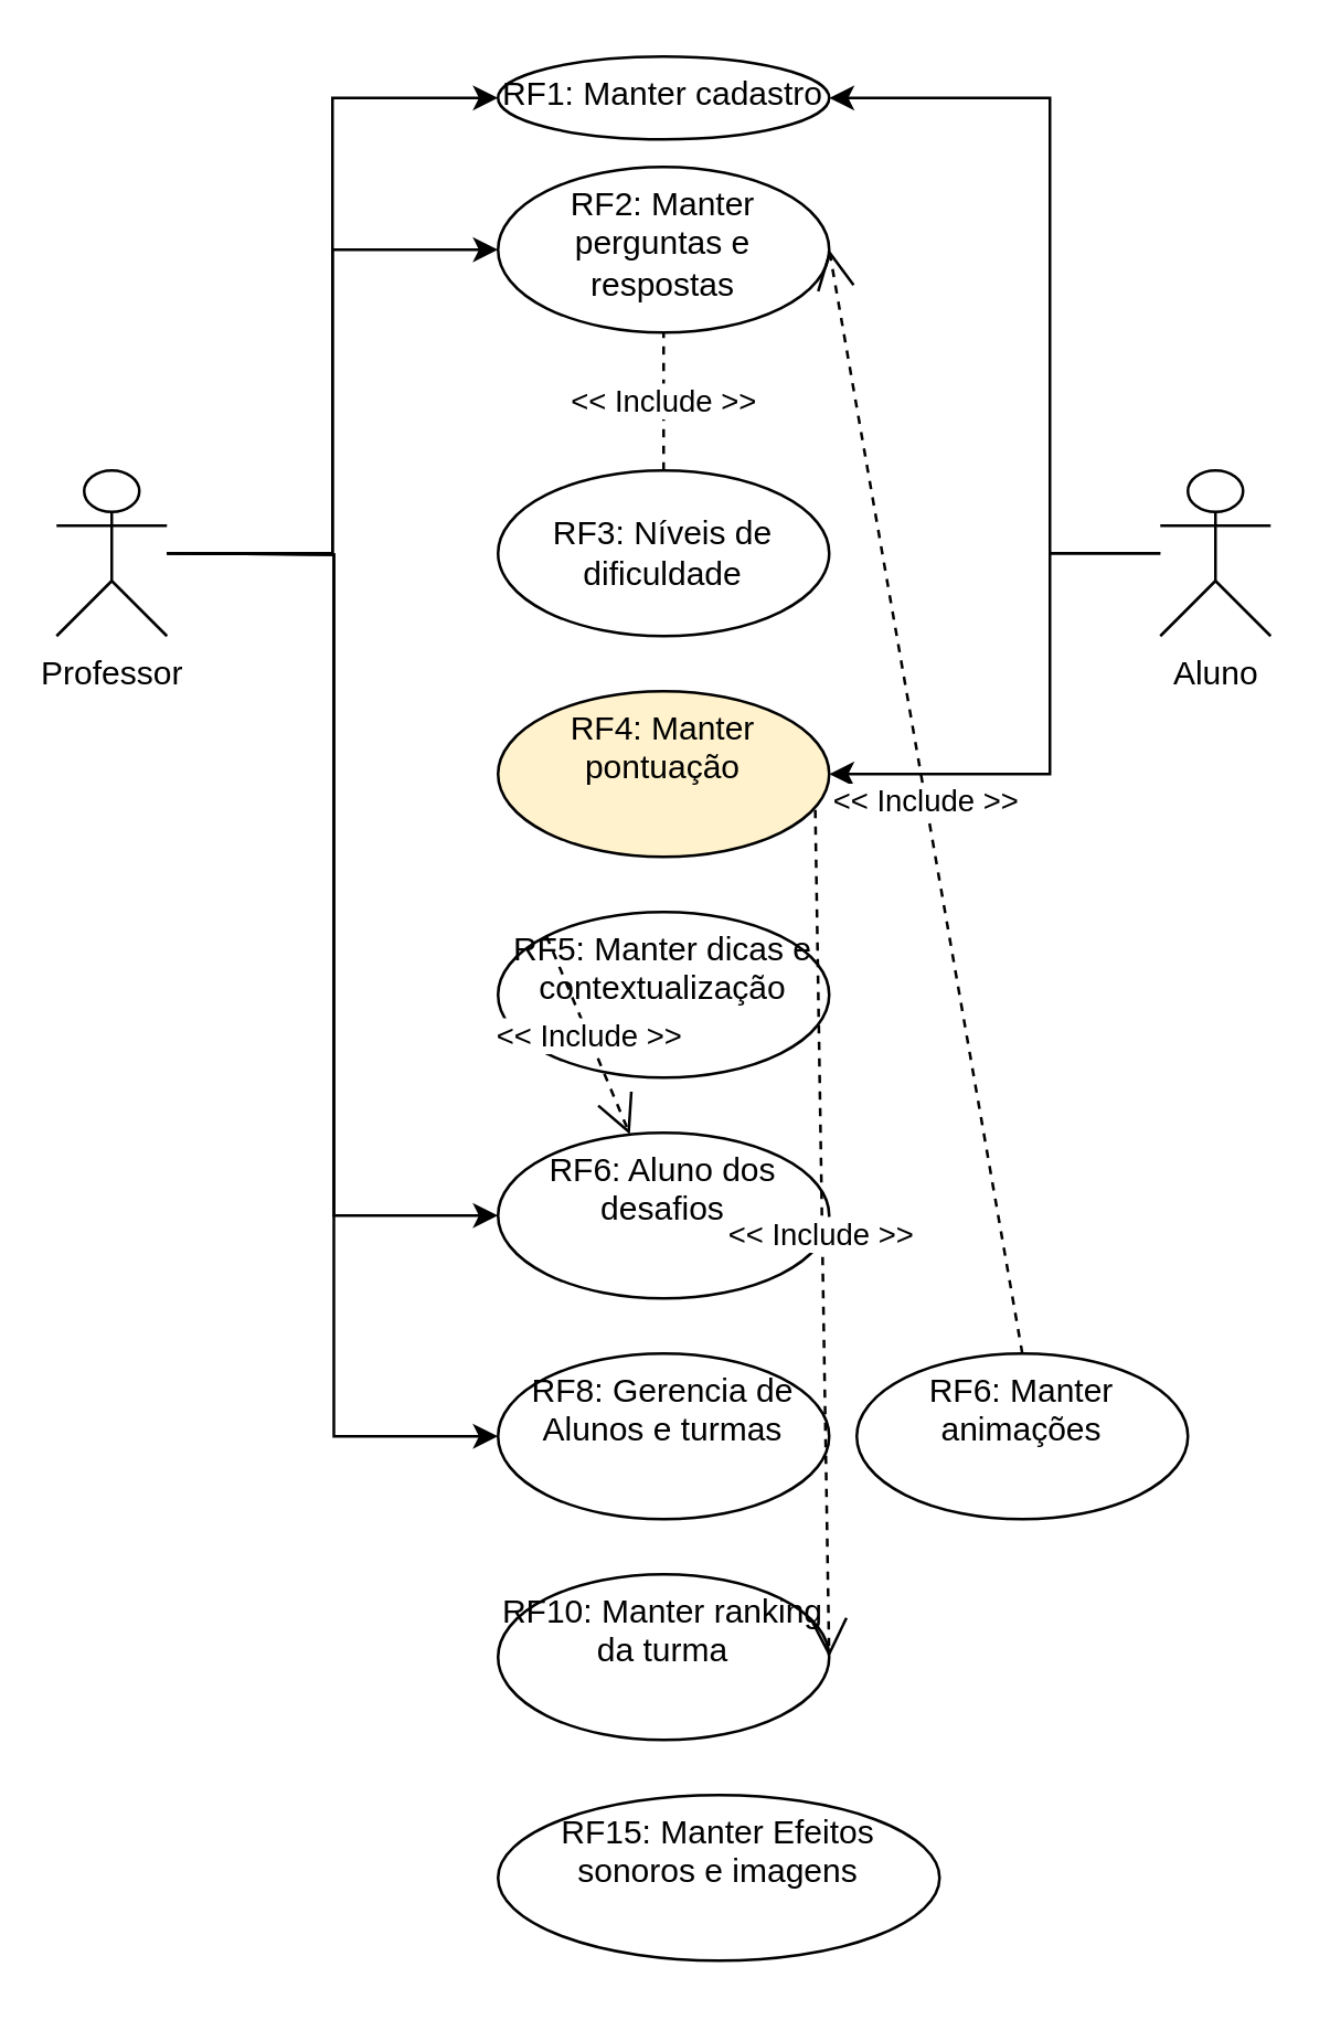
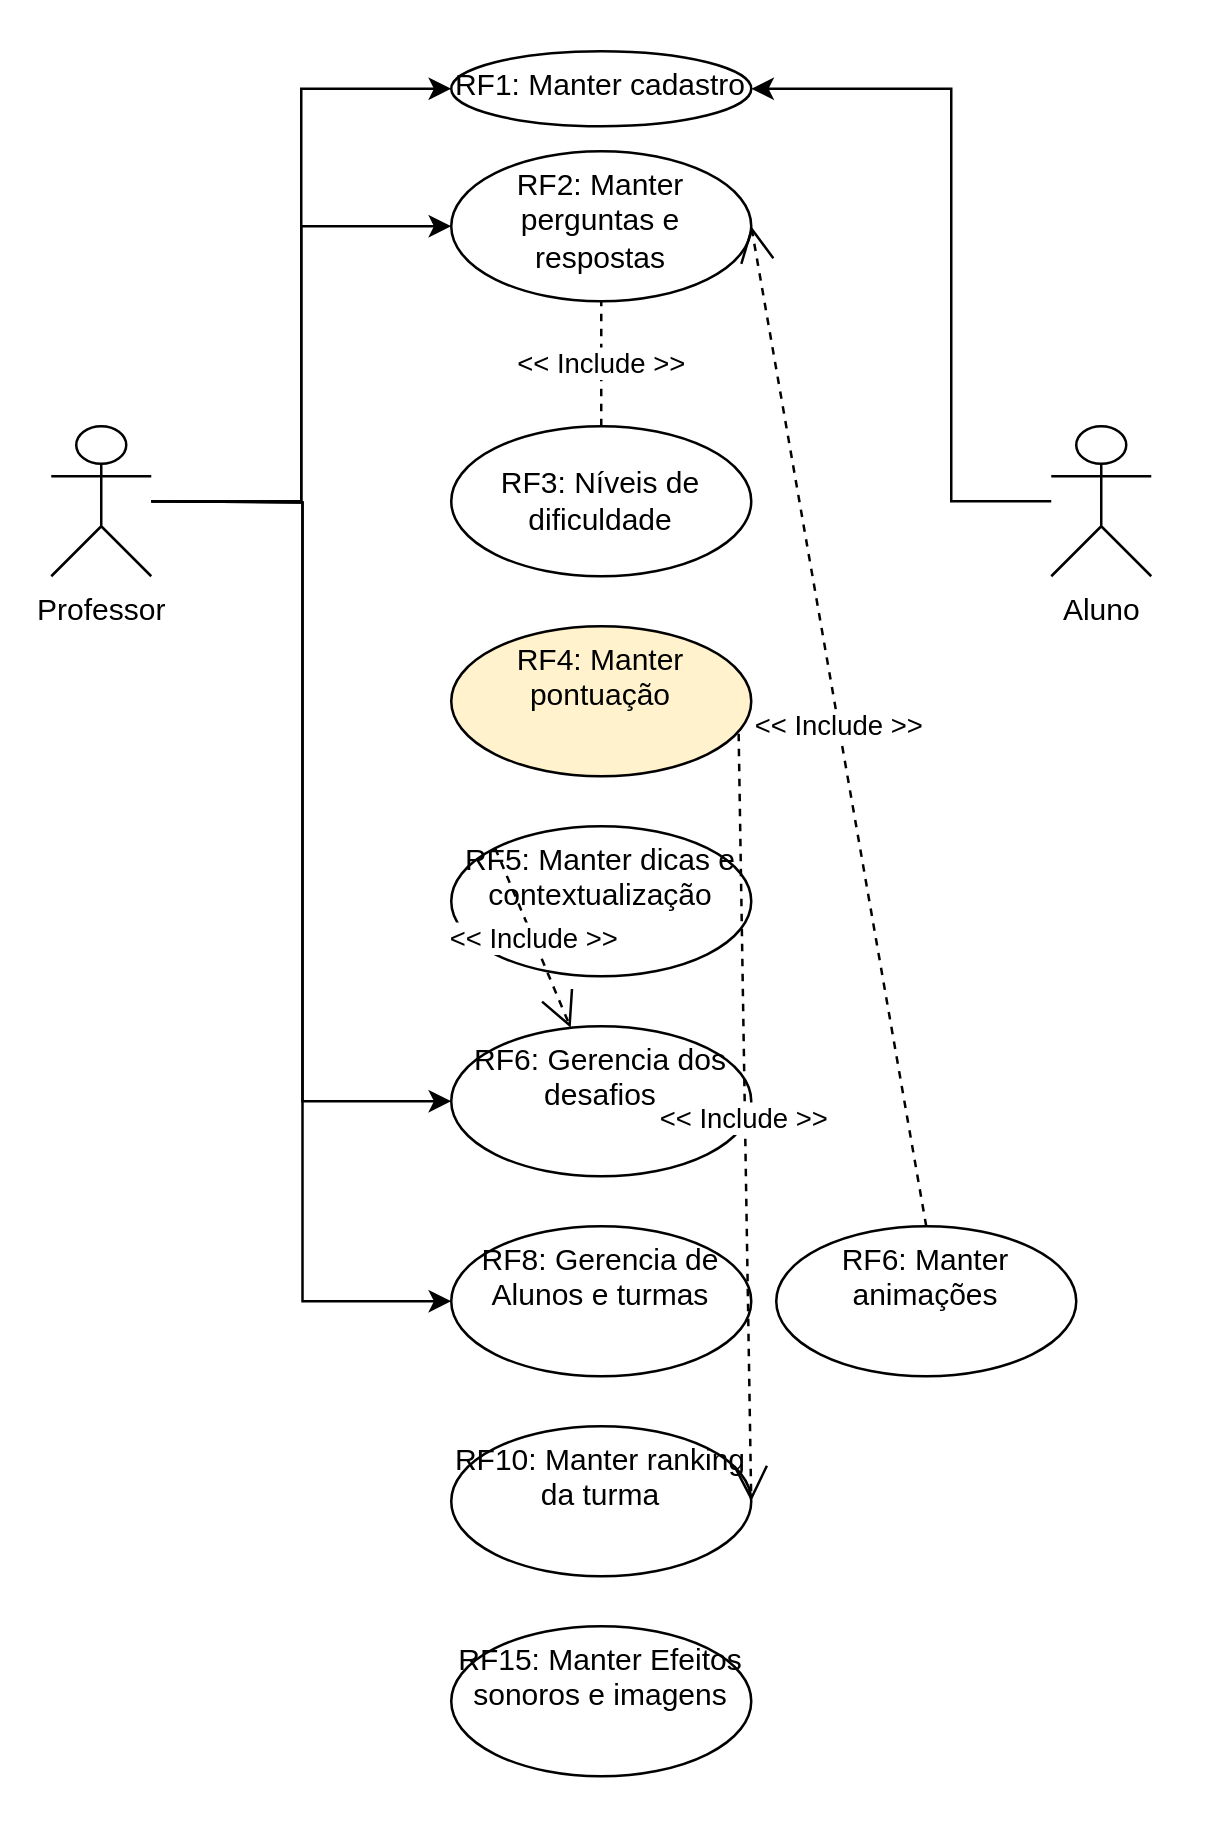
- <mxCell id="6" value="" style="edgeStyle=orthogonalEdgeStyle;rounded=0;orthogonalLoop=1;jettySize=auto;html=1;" edge="1" parent="1" source="7" target="12"><mxGeometry relative="1" as="geometry"><mxPoint x="410" y="200" as="sourcePoint" /><Array as="points"><mxPoint x="380" y="200" /><mxPoint x="380" y="280" /></Array></mxGeometry></mxCell>
- <mxCell id="15" value="RF6: Aluno dos desafios" style="ellipse;whiteSpace=wrap;html=1;verticalAlign=top;" vertex="1" parent="1"><mxGeometry x="180" y="410" width="120" height="60" as="geometry" /></mxCell>
+ <mxCell id="15" value="RF6: Gerencia dos desafios" style="ellipse;whiteSpace=wrap;html=1;verticalAlign=top;" vertex="1" parent="1"><mxGeometry x="180" y="410" width="120" height="60" as="geometry" /></mxCell>
- <mxCell id="23" value="RF15: Manter Efeitos sonoros e imagens" style="ellipse;whiteSpace=wrap;html=1;verticalAlign=top;" vertex="1" parent="1"><mxGeometry x="180" y="650" width="160" height="60" as="geometry" /></mxCell>
+ <mxCell id="23" value="RF15: Manter Efeitos sonoros e imagens" style="ellipse;whiteSpace=wrap;html=1;verticalAlign=top;" vertex="1" parent="1"><mxGeometry x="180" y="650" width="120" height="60" as="geometry" /></mxCell>
